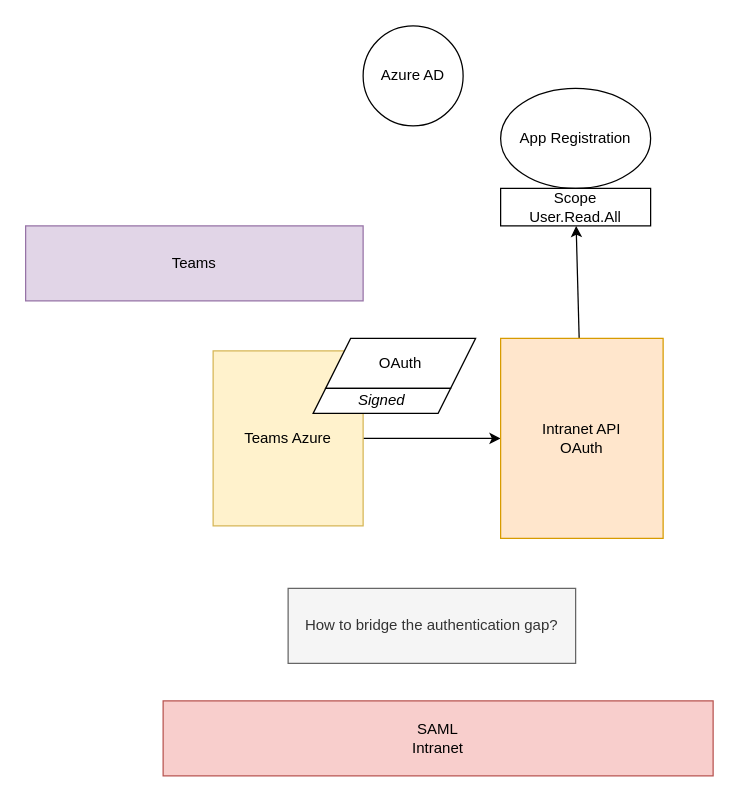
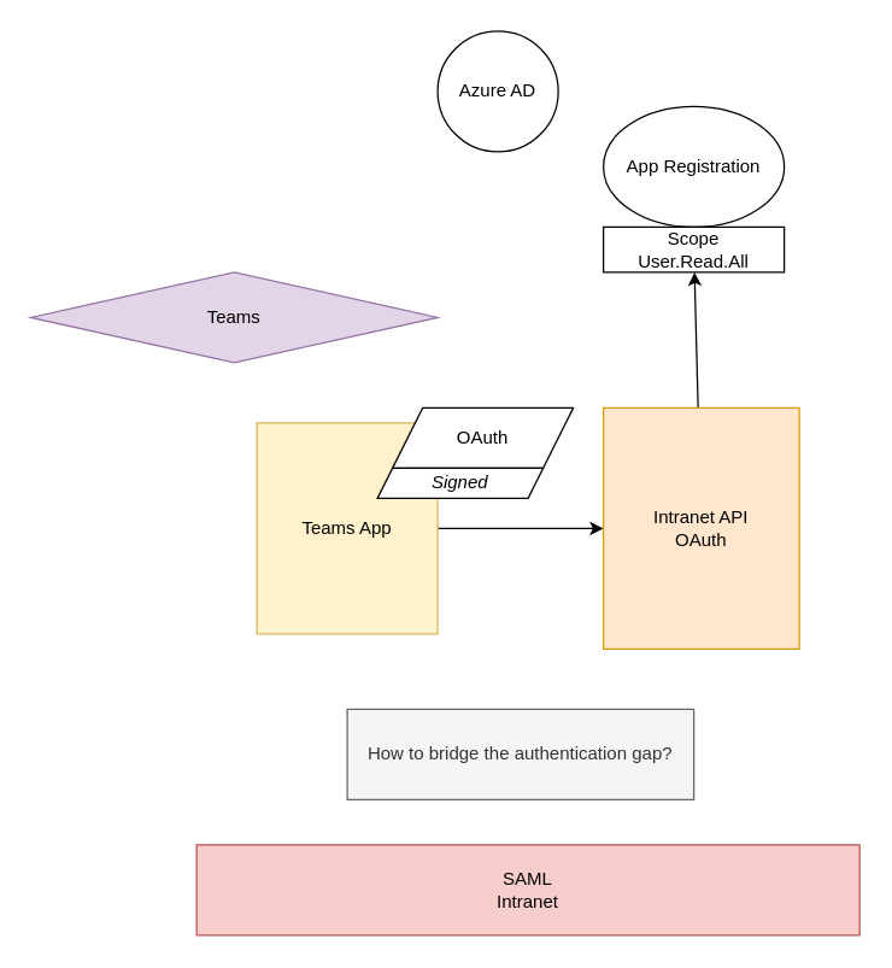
- <mxCell id="2" value="Teams" style="rounded=0;whiteSpace=wrap;html=1;fillColor=#e1d5e7;strokeColor=#9673a6;" vertex="1" parent="1"><mxGeometry x="20" y="180" width="270" height="60" as="geometry" /></mxCell>
+ <mxCell id="2" value="Teams" style="rhombus;whiteSpace=wrap;html=1;fillColor=#e1d5e7;strokeColor=#9673a6;" vertex="1" parent="1"><mxGeometry x="20" y="180" width="270" height="60" as="geometry" /></mxCell>
- <mxCell id="5" value="Teams Azure" style="rounded=0;whiteSpace=wrap;html=1;fillColor=#fff2cc;strokeColor=#d6b656;" vertex="1" parent="1"><mxGeometry x="170" y="280" width="120" height="140" as="geometry" /></mxCell>
+ <mxCell id="5" value="Teams App" style="rounded=0;whiteSpace=wrap;html=1;fillColor=#fff2cc;strokeColor=#d6b656;" vertex="1" parent="1"><mxGeometry x="170" y="280" width="120" height="140" as="geometry" /></mxCell>
